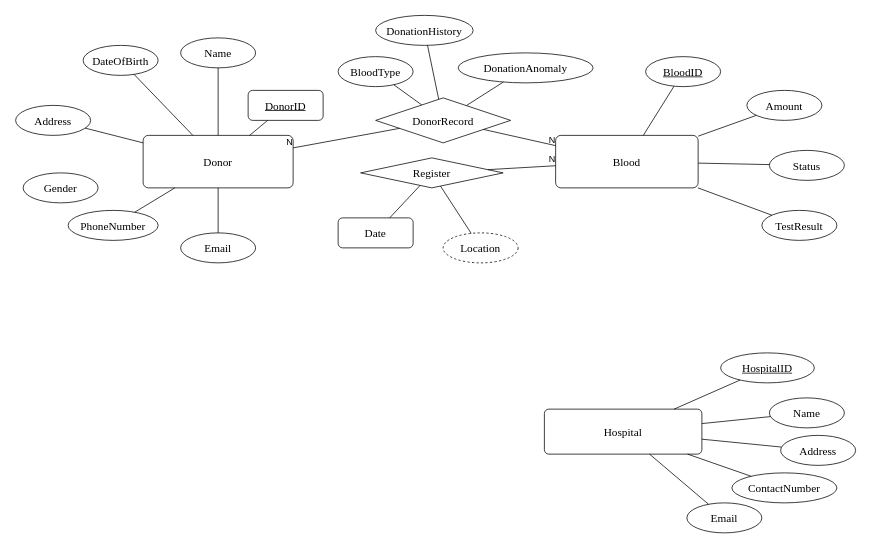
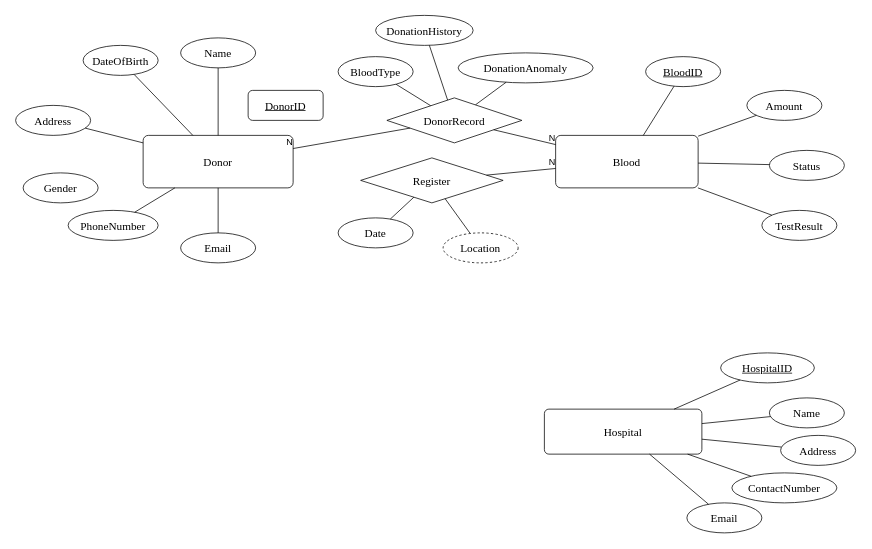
- <mxCell id="49" value="DonorRecord" style="shape=rhombus;perimeter=rhombusPerimeter;whiteSpace=wrap;html=1;align=center;fontFamily=Comic Sans MS;fontSize=15;" vertex="1" parent="1"><mxGeometry x="500" y="130" width="180" height="60" as="geometry" /></mxCell>
+ <mxCell id="49" value="DonorRecord" style="shape=rhombus;perimeter=rhombusPerimeter;whiteSpace=wrap;html=1;align=center;fontFamily=Comic Sans MS;fontSize=15;" vertex="1" parent="1"><mxGeometry x="515" y="130" width="180" height="60" as="geometry" /></mxCell>
- <mxCell id="14" value="" style="endArrow=none;html=1;rounded=0;fontSize=15;fontFamily=Comic Sans MS;" parent="1" source="7" target="2" edge="1"><mxGeometry relative="1" as="geometry"><mxPoint x="0" y="420" as="sourcePoint" /><mxPoint x="160" y="420" as="targetPoint" /></mxGeometry></mxCell>
- <mxCell id="42" value="Register" style="shape=rhombus;perimeter=rhombusPerimeter;whiteSpace=wrap;html=1;align=center;fontFamily=Comic Sans MS;fontSize=15;" parent="1" vertex="1"><mxGeometry x="480" y="210" width="190" height="40" as="geometry" /></mxCell>
+ <mxCell id="42" value="Register" style="shape=rhombus;perimeter=rhombusPerimeter;whiteSpace=wrap;html=1;align=center;fontFamily=Comic Sans MS;fontSize=15;" parent="1" vertex="1"><mxGeometry x="480" y="210" width="190" height="60" as="geometry" /></mxCell>
- <mxCell id="45" value="Date" style="whiteSpace=wrap;html=1;align=center;fontFamily=Comic Sans MS;fontSize=15;rounded=1;" parent="1" vertex="1"><mxGeometry x="450" y="290" width="100" height="40" as="geometry" /></mxCell>
+ <mxCell id="45" value="Date" style="ellipse;whiteSpace=wrap;html=1;align=center;fontFamily=Comic Sans MS;fontSize=15;" parent="1" vertex="1"><mxGeometry x="450" y="290" width="100" height="40" as="geometry" /></mxCell>
